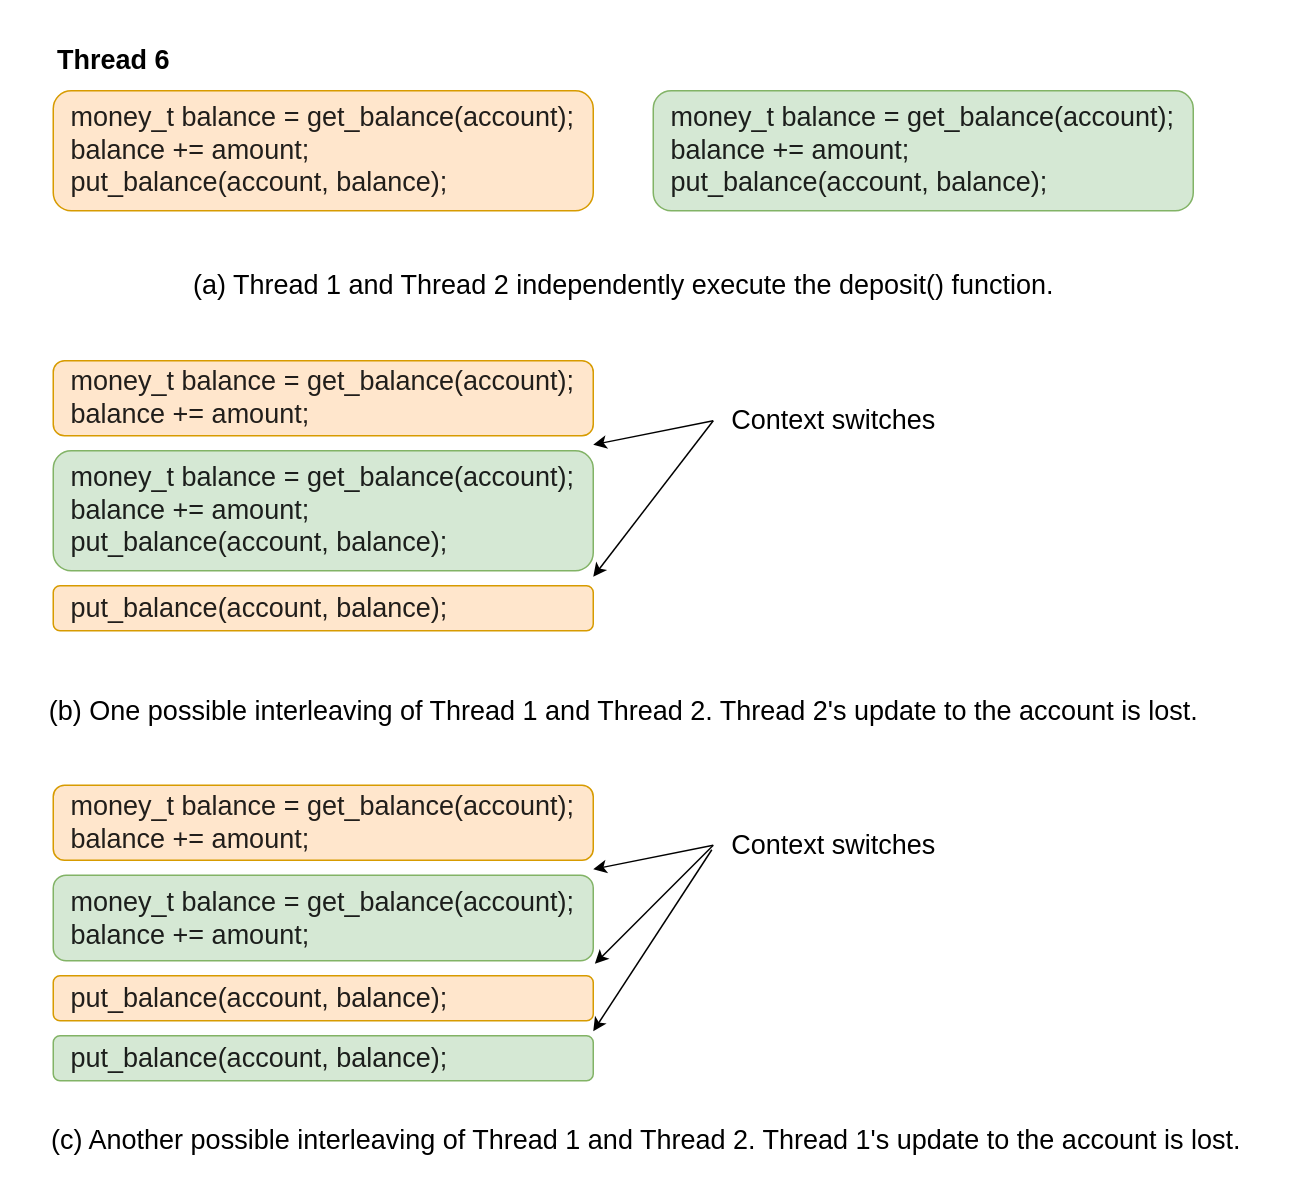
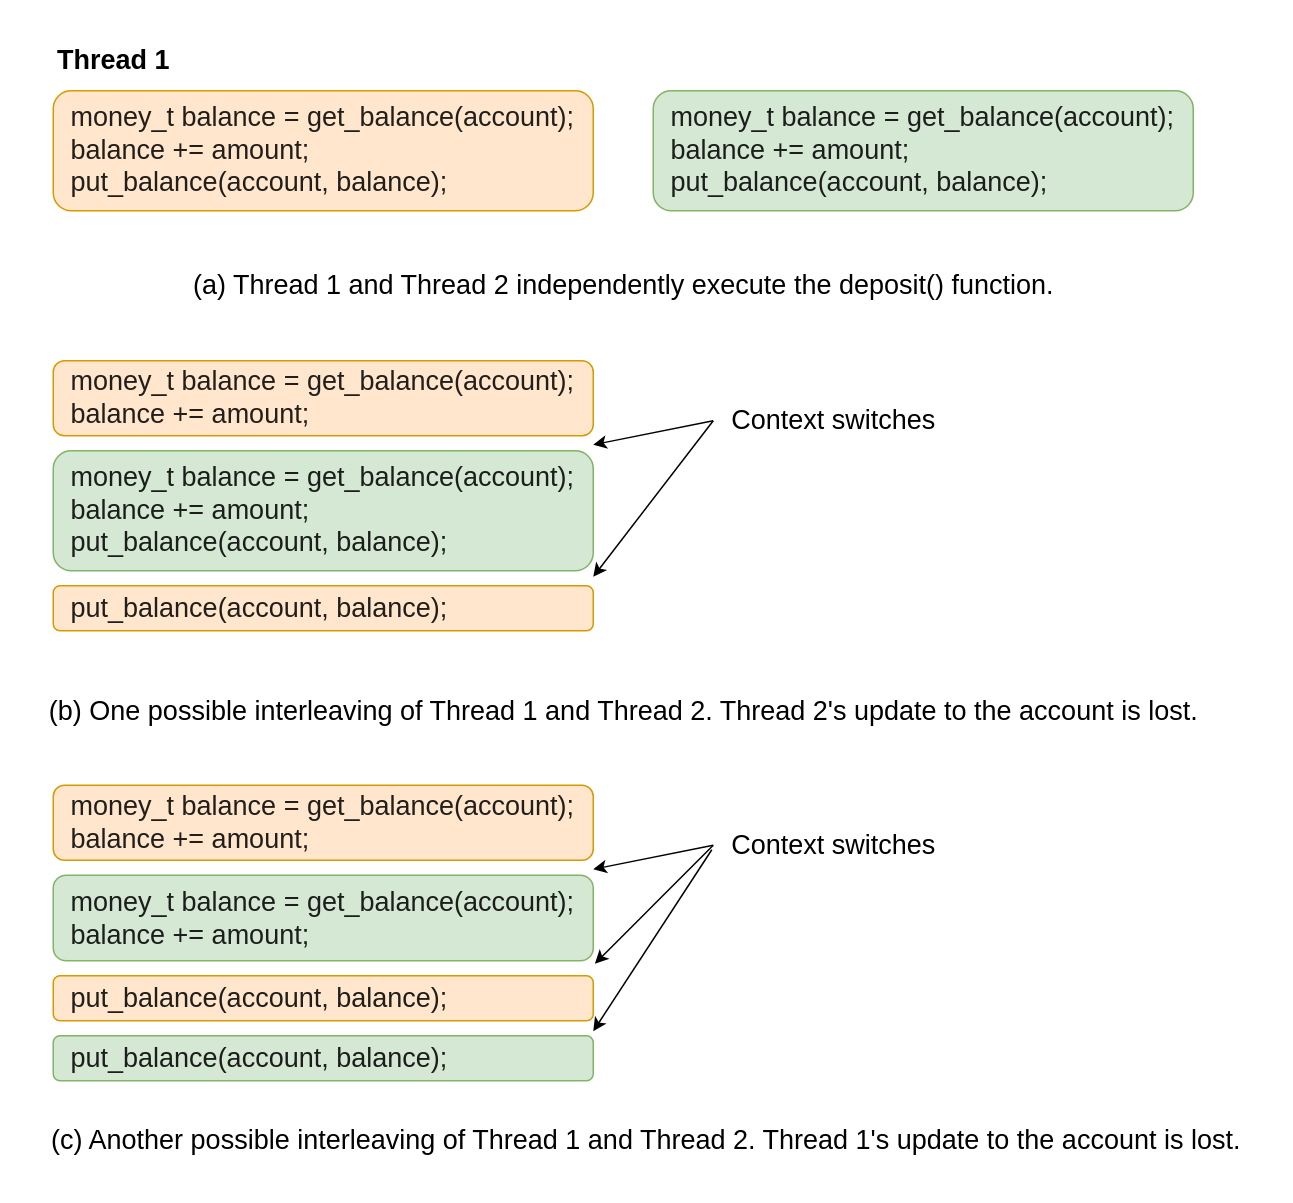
- <mxCell id="2" value="Thread 6" style="text;strokeColor=none;fillColor=none;html=1;fontSize=18;fontStyle=1;verticalAlign=middle;align=center;" vertex="1" parent="1"><mxGeometry x="25" width="100" height="40" as="geometry" y="20" /></mxCell>
+ <mxCell id="2" value="Thread 1" style="text;strokeColor=none;fillColor=none;html=1;fontSize=18;fontStyle=1;verticalAlign=middle;align=center;" vertex="1" parent="1"><mxGeometry x="25" width="100" height="40" as="geometry" y="20" /></mxCell>
